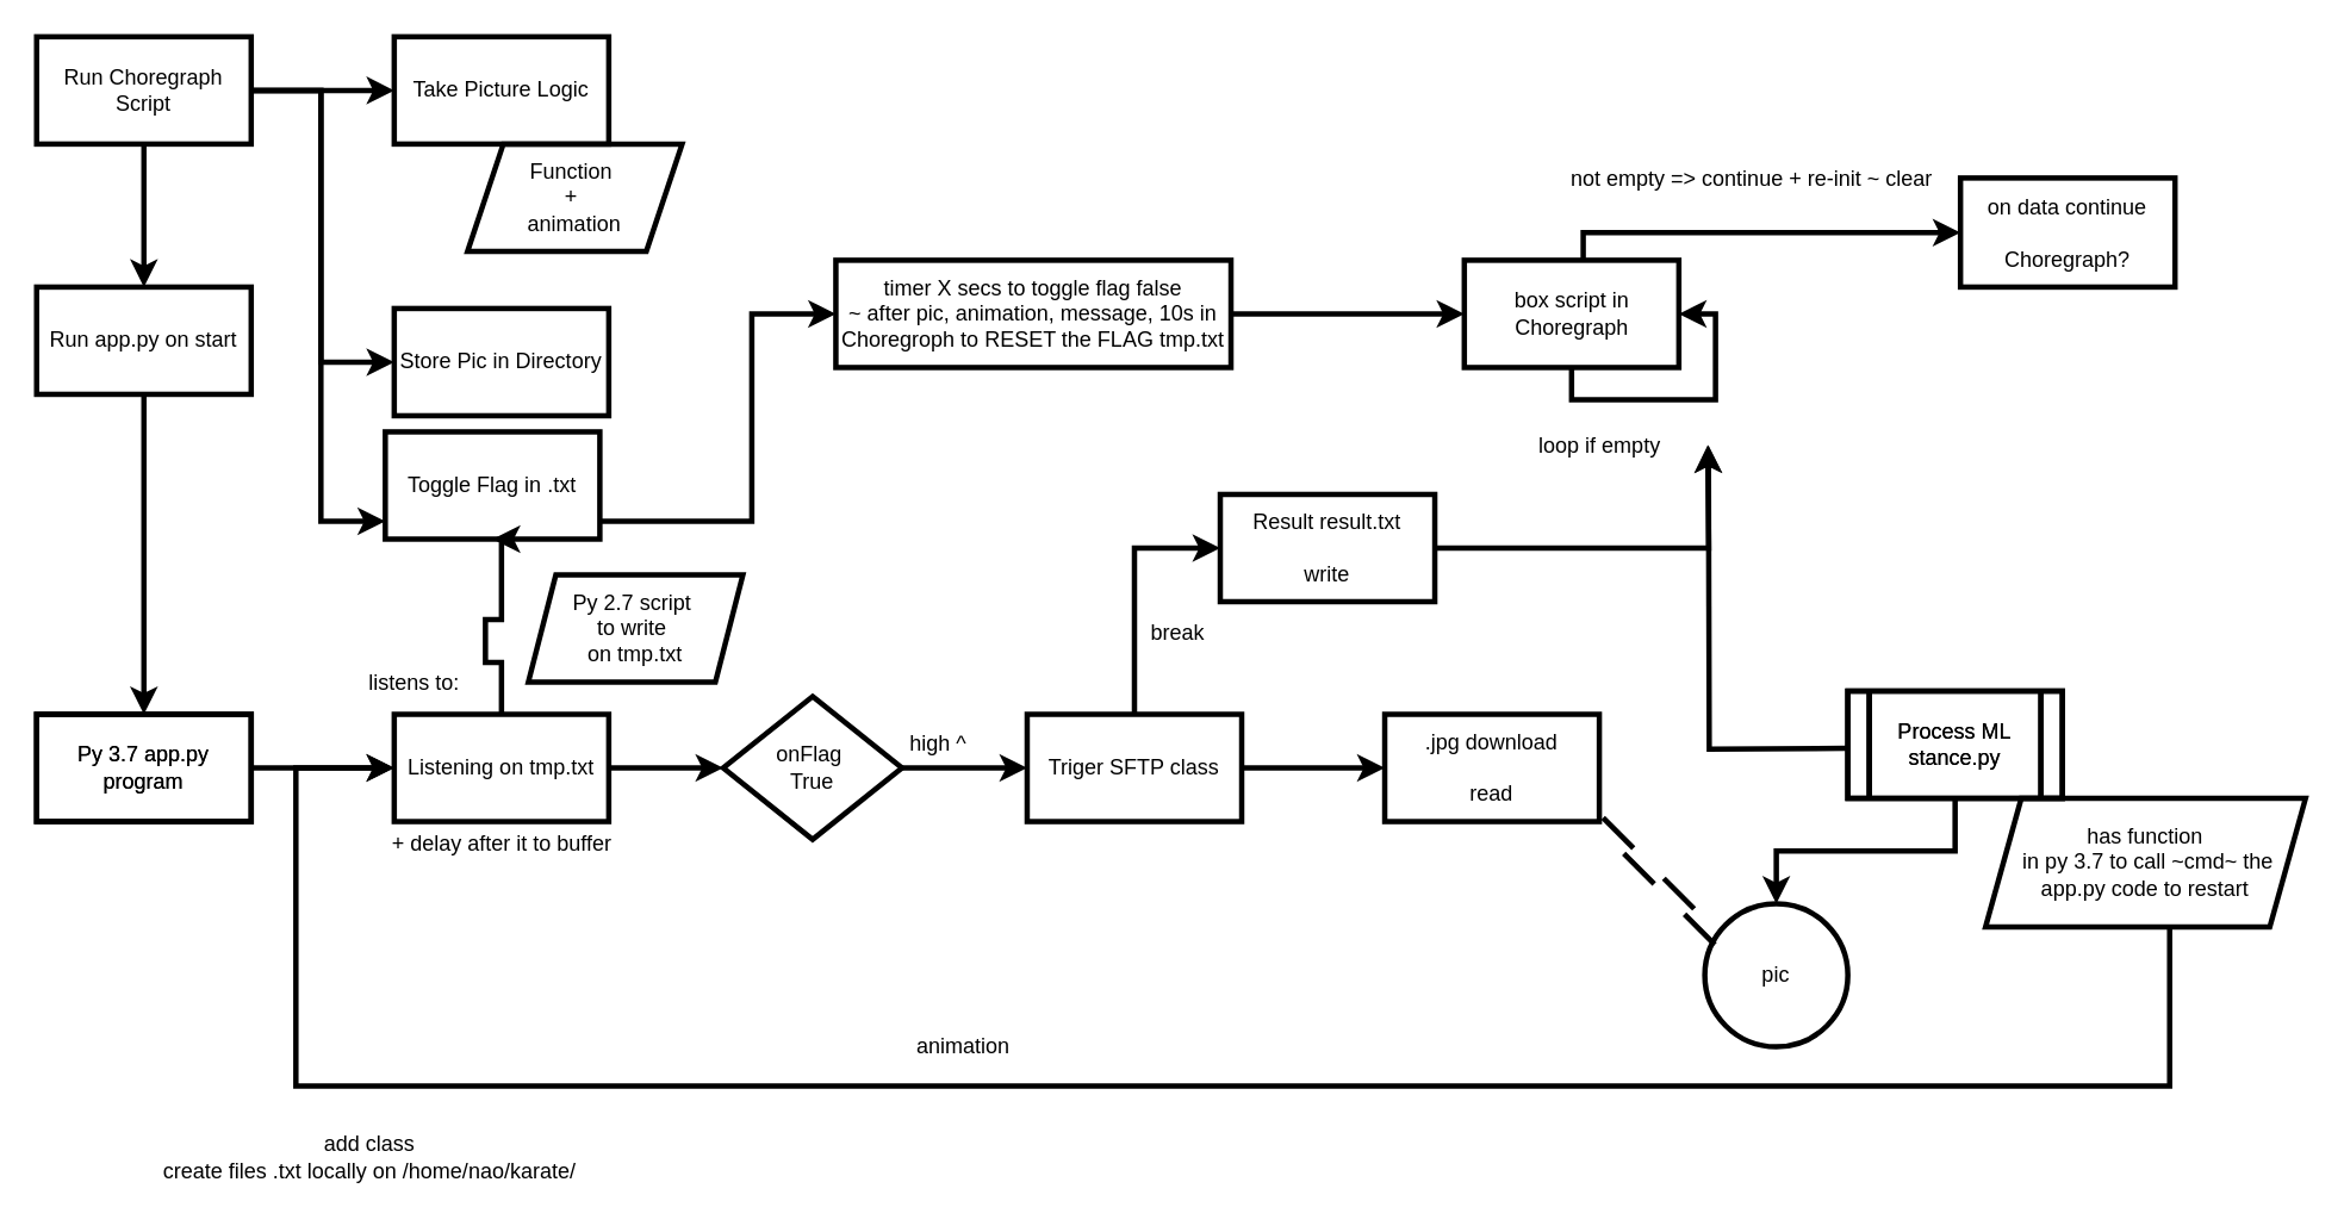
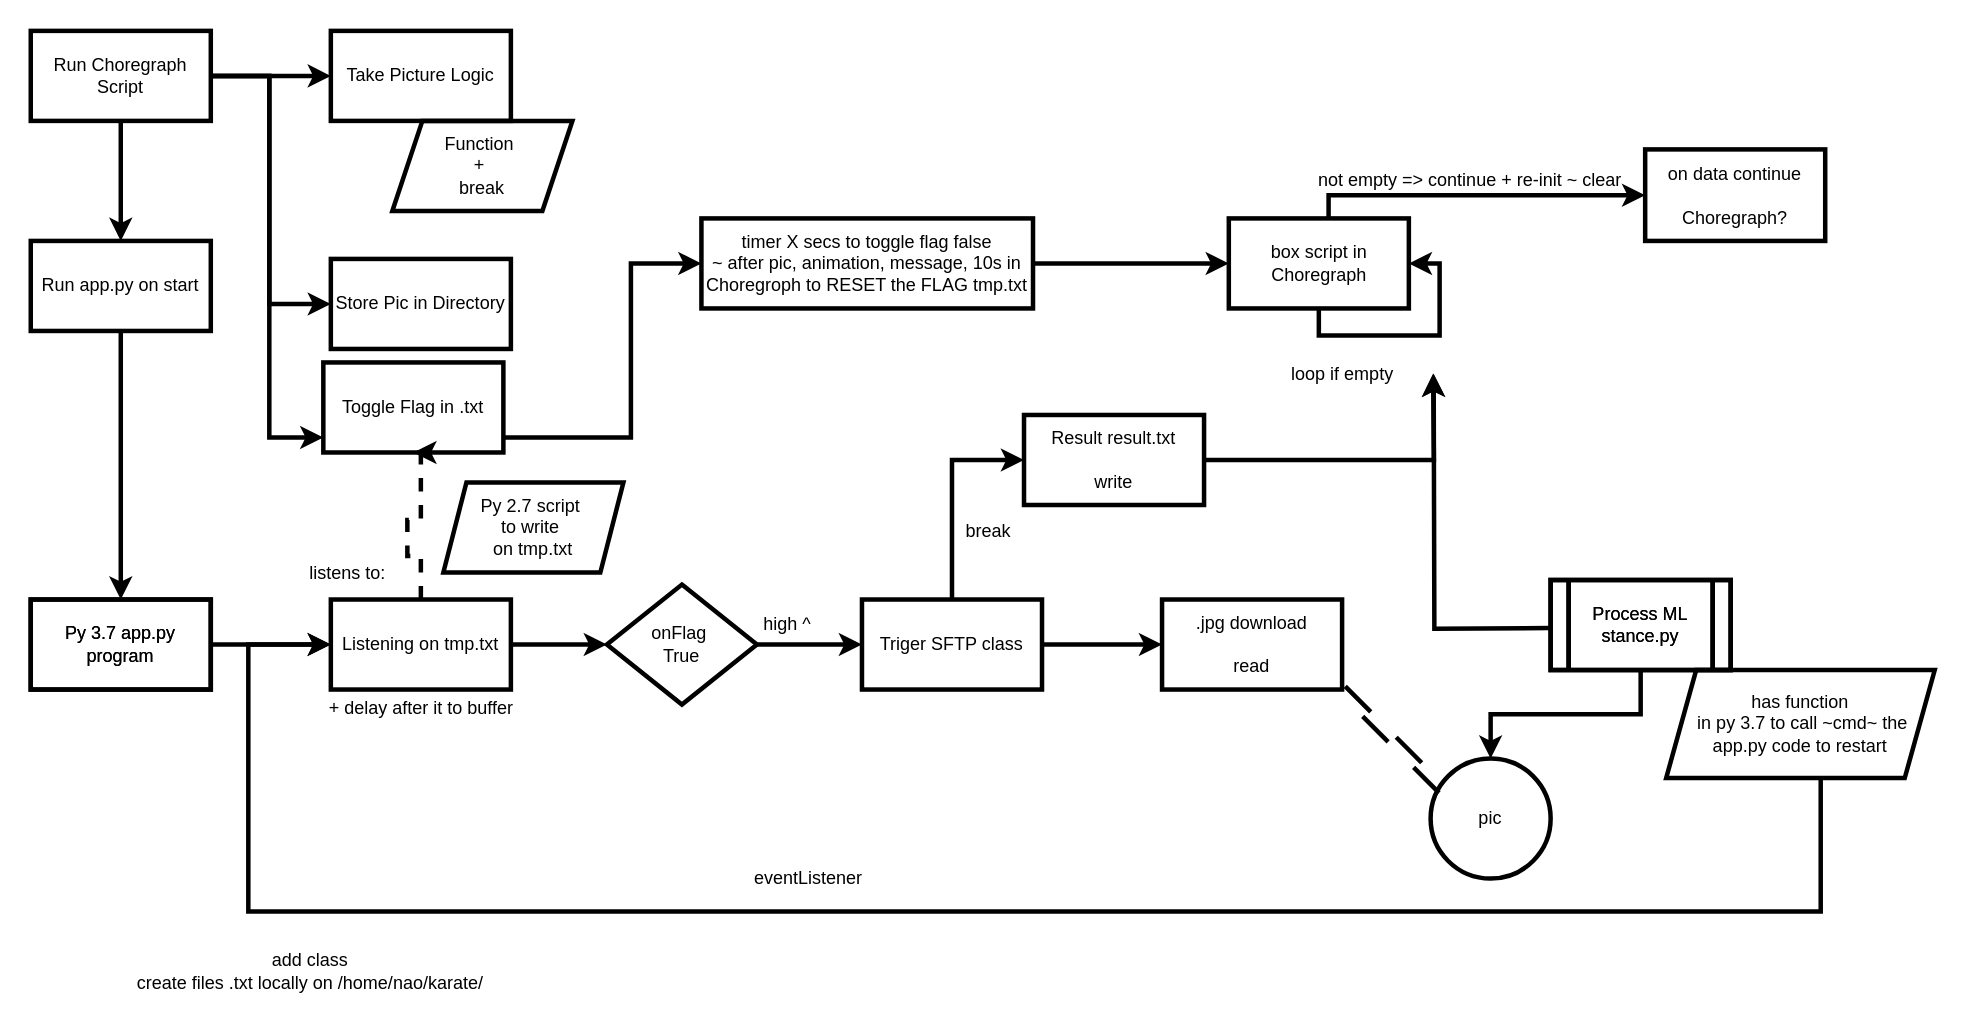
- <mxCell id="37" value="not empty =&amp;gt; continue + re-init ~ clear" style="text;html=1;align=center;verticalAlign=middle;resizable=0;points=[];autosize=1;labelBackgroundColor=none;labelBorderColor=none;shadow=0;strokeWidth=3;fillColor=none;" parent="1" vertex="1"><mxGeometry x="869" y="87" width="220" height="26" as="geometry" /></mxCell>
+ <mxCell id="37" value="not empty =&amp;gt; continue + re-init ~ clear" style="text;html=1;align=center;verticalAlign=middle;resizable=0;points=[];autosize=1;labelBackgroundColor=none;labelBorderColor=none;shadow=0;strokeWidth=3;fillColor=none;" parent="1" vertex="1"><mxGeometry x="869" y="107" width="220" height="26" as="geometry" /></mxCell>
- <mxCell id="12" value="Function&amp;nbsp;&lt;div&gt;+&amp;nbsp;&lt;/div&gt;&lt;div&gt;animation&lt;/div&gt;" style="shape=parallelogram;perimeter=parallelogramPerimeter;whiteSpace=wrap;html=1;fixedSize=1;labelBackgroundColor=none;labelBorderColor=none;shadow=0;strokeWidth=3;fillColor=none;" parent="1" vertex="1"><mxGeometry x="261" y="80" width="120" height="60" as="geometry" /></mxCell>
+ <mxCell id="12" value="Function&amp;nbsp;&lt;div&gt;+&amp;nbsp;&lt;/div&gt;&lt;div&gt;break&lt;/div&gt;" style="shape=parallelogram;perimeter=parallelogramPerimeter;whiteSpace=wrap;html=1;fixedSize=1;labelBackgroundColor=none;labelBorderColor=none;shadow=0;strokeWidth=3;fillColor=none;" parent="1" vertex="1"><mxGeometry x="261" y="80" width="120" height="60" as="geometry" /></mxCell>
- <mxCell id="19" style="edgeStyle=orthogonalEdgeStyle;rounded=0;orthogonalLoop=1;jettySize=auto;html=1;exitX=0.5;exitY=0;exitDx=0;exitDy=0;entryX=0.5;entryY=1;entryDx=0;entryDy=0;dashed=0;fontColor=#000000;labelBackgroundColor=none;labelBorderColor=none;shadow=0;strokeWidth=3;fillColor=none;" parent="1" source="18" target="10" edge="1"><mxGeometry relative="1" as="geometry"><Array as="points"><mxPoint x="280" y="370" /><mxPoint x="271" y="370" /><mxPoint x="271" y="346" /><mxPoint x="280" y="346" /></Array></mxGeometry></mxCell>
+ <mxCell id="19" style="edgeStyle=orthogonalEdgeStyle;rounded=0;orthogonalLoop=1;jettySize=auto;html=1;exitX=0.5;exitY=0;exitDx=0;exitDy=0;entryX=0.5;entryY=1;entryDx=0;entryDy=0;dashed=1;fontColor=#000000;labelBackgroundColor=none;labelBorderColor=none;shadow=0;strokeWidth=3;fillColor=none;" parent="1" source="18" target="10" edge="1"><mxGeometry relative="1" as="geometry"><Array as="points"><mxPoint x="280" y="370" /><mxPoint x="271" y="370" /><mxPoint x="271" y="346" /><mxPoint x="280" y="346" /></Array></mxGeometry></mxCell>
- <mxCell id="48" value="animation" style="text;html=1;align=center;verticalAlign=middle;resizable=0;points=[];autosize=1;labelBackgroundColor=none;labelBorderColor=none;shadow=0;strokeWidth=3;fillColor=none;" parent="1" vertex="1"><mxGeometry x="493" y="572" width="90" height="26" as="geometry" /></mxCell>
+ <mxCell id="48" value="eventListener" style="text;html=1;align=center;verticalAlign=middle;resizable=0;points=[];autosize=1;labelBackgroundColor=none;labelBorderColor=none;shadow=0;strokeWidth=3;fillColor=none;" parent="1" vertex="1"><mxGeometry x="493" y="572" width="90" height="26" as="geometry" /></mxCell>
